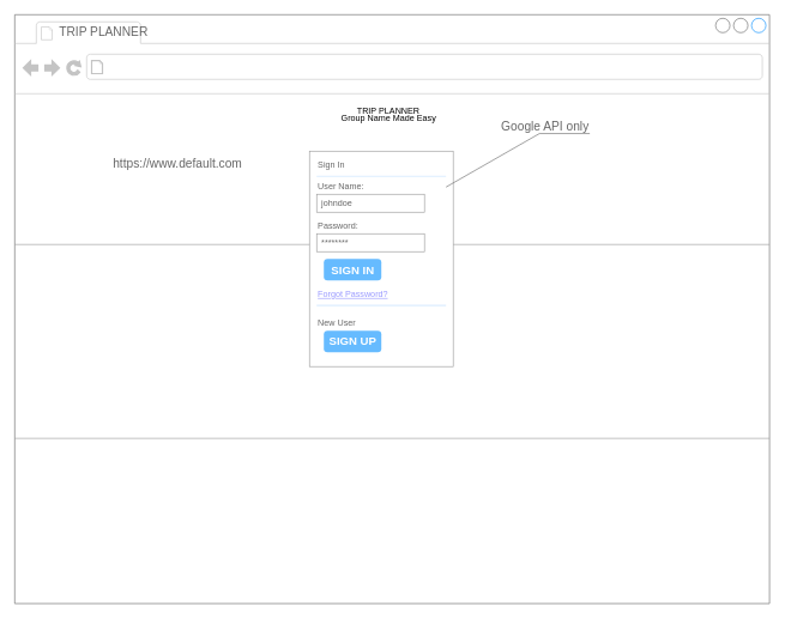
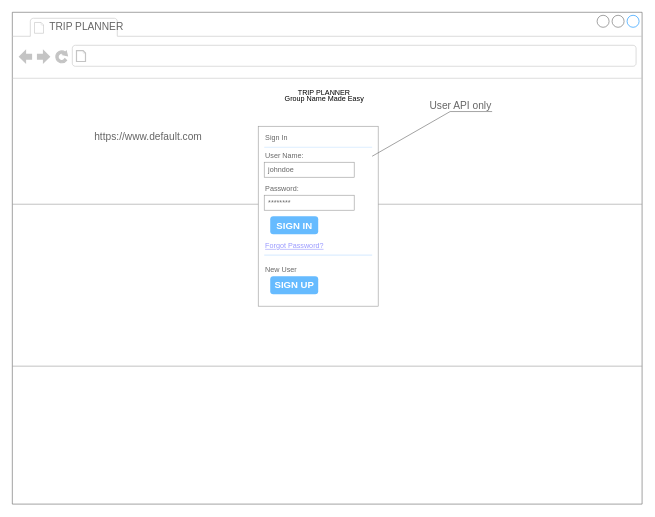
- <mxCell id="21" value="Google API only" style="strokeWidth=1;shadow=0;dashed=0;align=center;html=1;shape=mxgraph.mockup.text.callout;linkText=;textSize=17;textColor=#666666;callDir=NE;callStyle=line;fontSize=17;fontColor=#666666;align=right;verticalAlign=top;strokeColor=#666666;" vertex="1" parent="2"><mxGeometry x="600" y="140" width="200" height="100" as="geometry" /></mxCell>
+ <mxCell id="21" value="User API only" style="strokeWidth=1;shadow=0;dashed=0;align=center;html=1;shape=mxgraph.mockup.text.callout;linkText=;textSize=17;textColor=#666666;callDir=NE;callStyle=line;fontSize=17;fontColor=#666666;align=right;verticalAlign=top;strokeColor=#666666;" vertex="1" parent="2"><mxGeometry x="600" y="140" width="200" height="100" as="geometry" /></mxCell>
